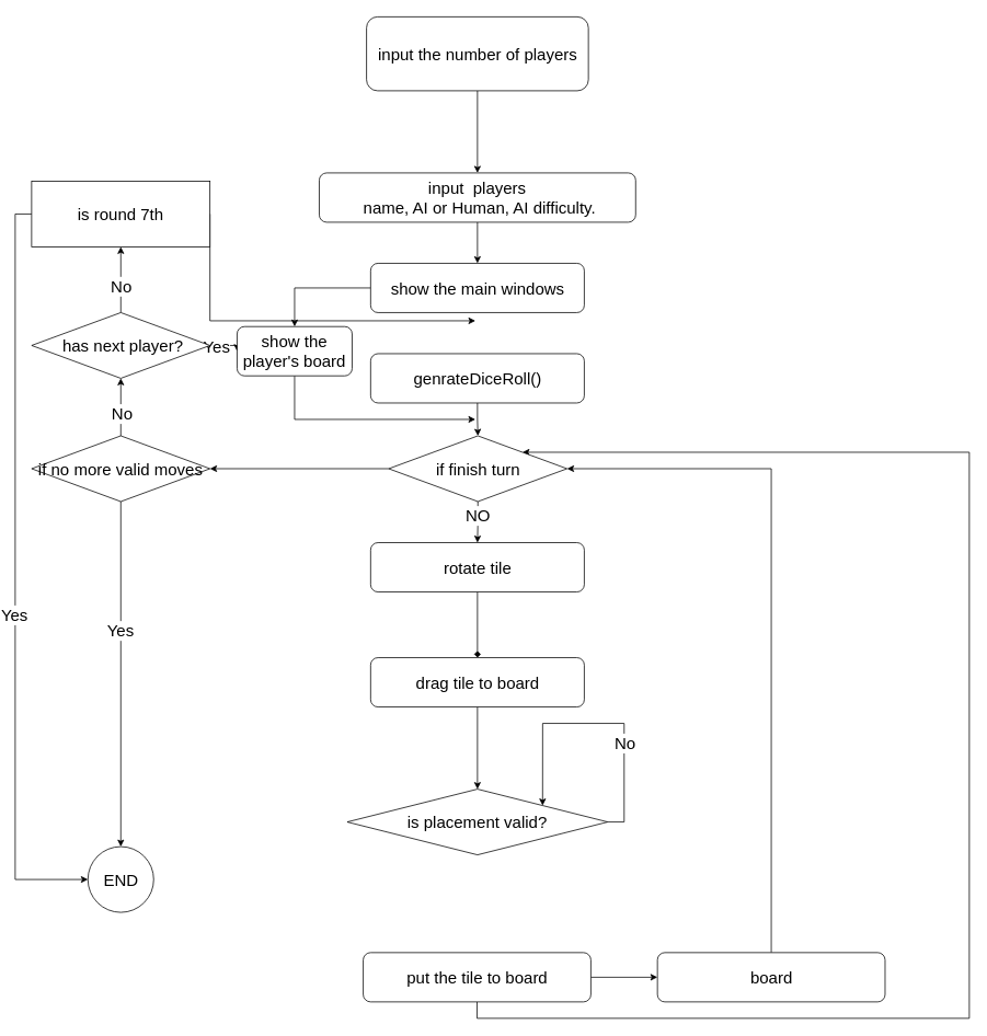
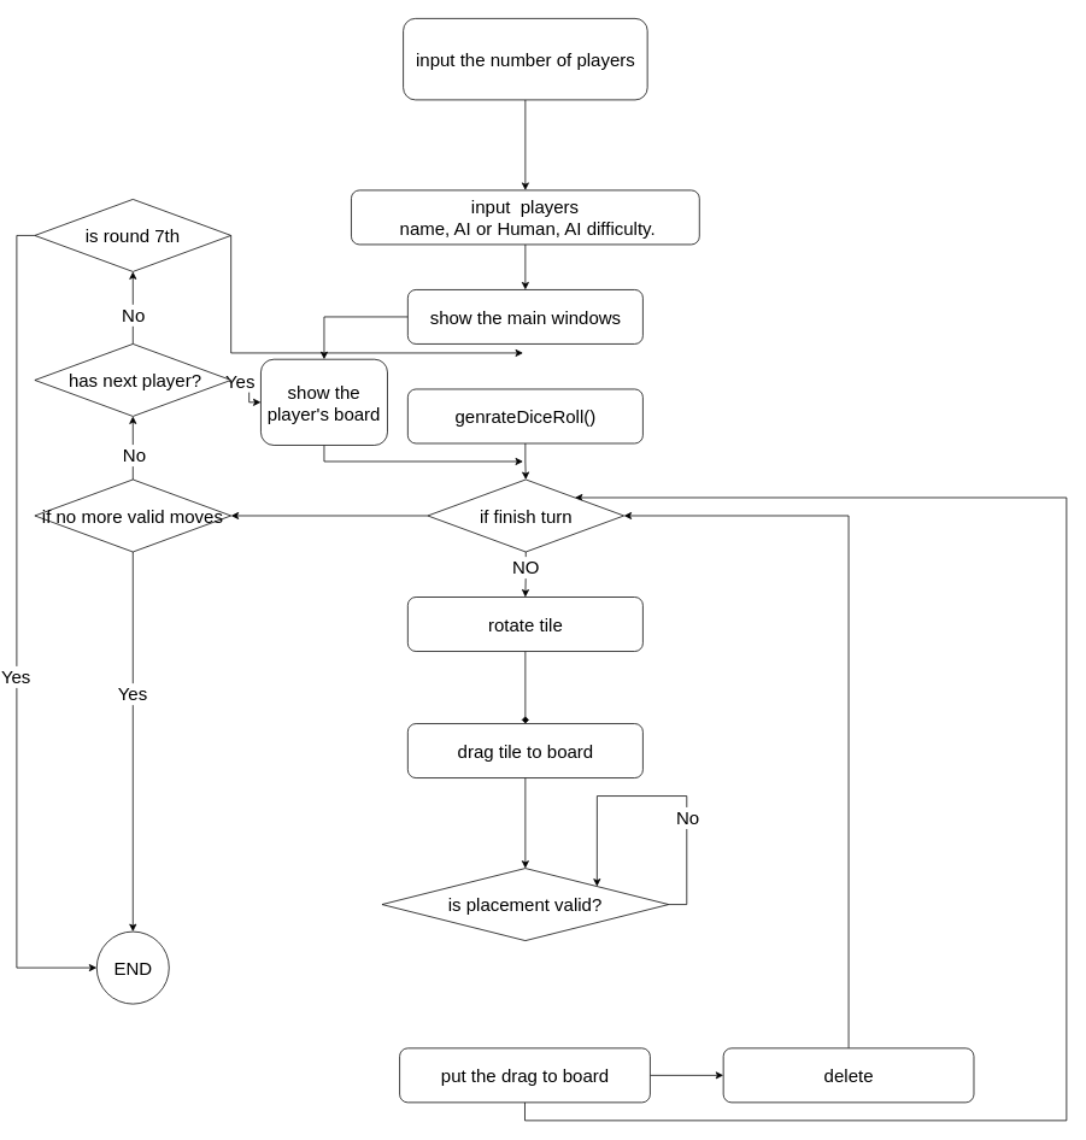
- <mxCell id="39" value="is round 7th" style="whiteSpace=wrap;html=1;fontSize=20;rounded=0;" vertex="1" parent="1"><mxGeometry x="20" y="220" width="217" height="80" as="geometry" /></mxCell>
+ <mxCell id="39" value="is round 7th" style="rhombus;whiteSpace=wrap;html=1;fontSize=20;" vertex="1" parent="1"><mxGeometry x="20" y="220" width="217" height="80" as="geometry" /></mxCell>
- <mxCell id="42" value="show the player's board" style="rounded=1;whiteSpace=wrap;html=1;fontSize=20;" vertex="1" parent="1"><mxGeometry x="270" y="397" width="140" height="60" as="geometry" /></mxCell>
+ <mxCell id="42" value="show the player's board" style="rounded=1;whiteSpace=wrap;html=1;fontSize=20;" vertex="1" parent="1"><mxGeometry x="270" y="397" width="140" height="95" as="geometry" /></mxCell>
- <mxCell id="19" value="put the tile to board" style="rounded=1;whiteSpace=wrap;html=1;fontSize=20;" vertex="1" parent="1"><mxGeometry x="423.5" y="1159" width="277" height="60" as="geometry" /></mxCell>
+ <mxCell id="19" value="put the drag to board" style="rounded=1;whiteSpace=wrap;html=1;fontSize=20;" vertex="1" parent="1"><mxGeometry x="423.5" y="1159" width="277" height="60" as="geometry" /></mxCell>
- <mxCell id="21" value="board" style="rounded=1;whiteSpace=wrap;html=1;fontSize=20;" vertex="1" parent="1"><mxGeometry x="781.5" y="1159" width="277" height="60" as="geometry" /></mxCell>
+ <mxCell id="21" value="delete" style="rounded=1;whiteSpace=wrap;html=1;fontSize=20;" vertex="1" parent="1"><mxGeometry x="781.5" y="1159" width="277" height="60" as="geometry" /></mxCell>
